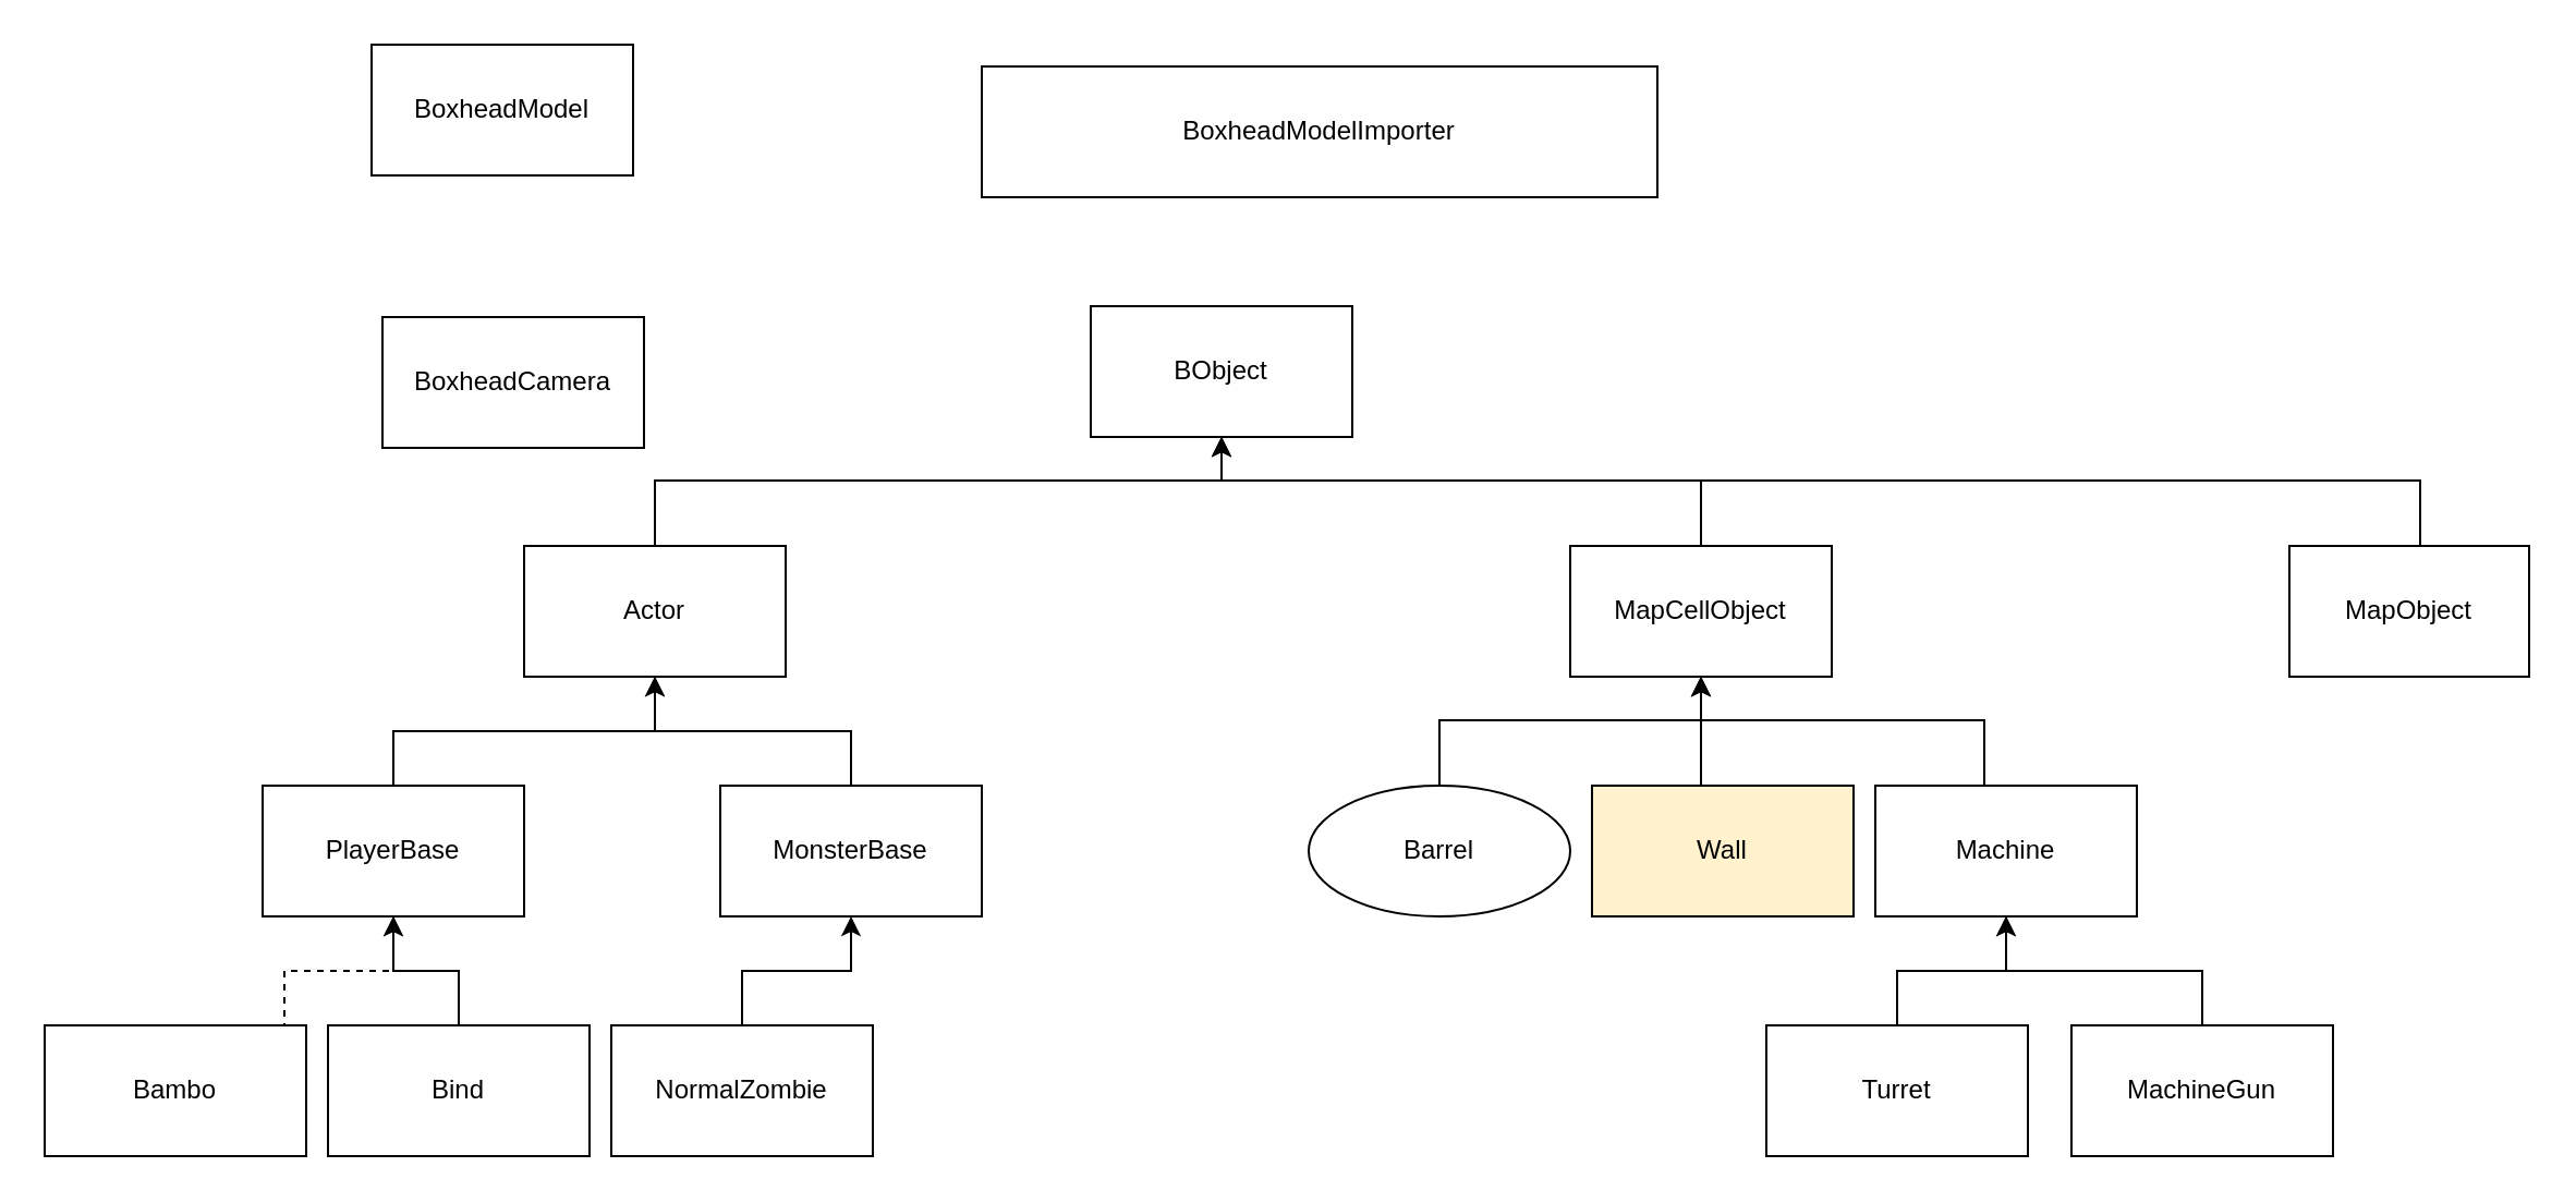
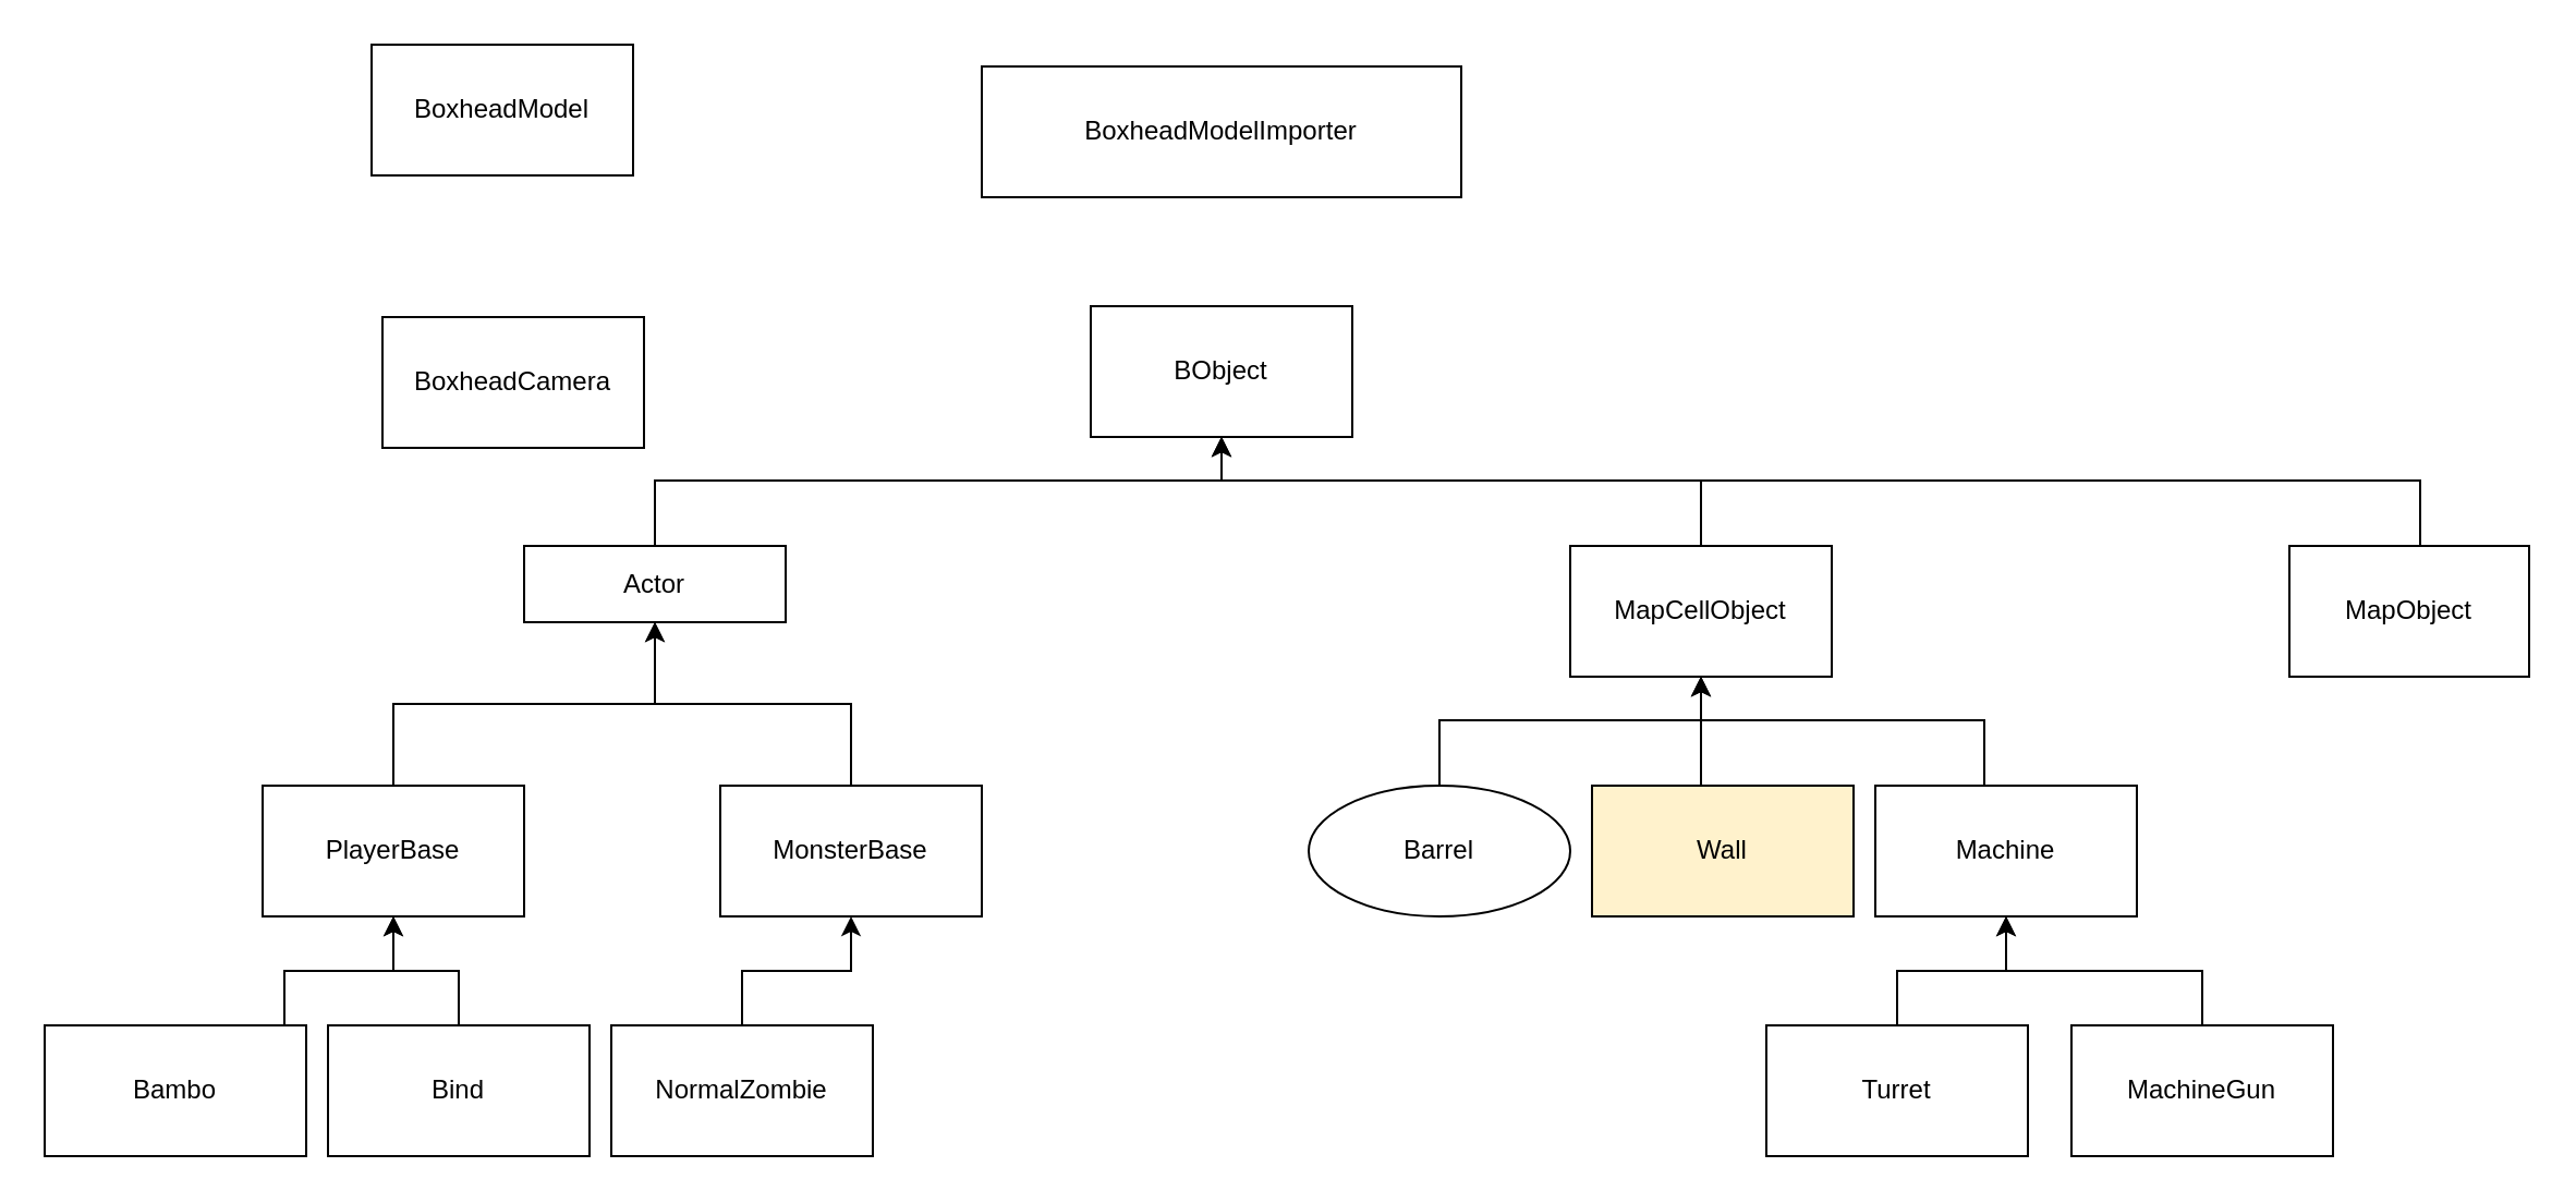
- <mxCell id="31" value="BoxheadModelImporter" style="rounded=0;whiteSpace=wrap;html=1;" vertex="1" parent="1"><mxGeometry x="450" y="30" width="310" height="60" as="geometry" /></mxCell>
+ <mxCell id="31" value="BoxheadModelImporter" style="rounded=0;whiteSpace=wrap;html=1;" vertex="1" parent="1"><mxGeometry x="450" y="30" width="220" height="60" as="geometry" /></mxCell>
- <mxCell id="4" value="Actor" style="rounded=0;whiteSpace=wrap;html=1;" parent="1" vertex="1"><mxGeometry x="240" y="250" width="120" height="60" as="geometry" /></mxCell>
+ <mxCell id="4" value="Actor" style="rounded=0;whiteSpace=wrap;html=1;" parent="1" vertex="1"><mxGeometry x="240" y="250" width="120" height="35" as="geometry" /></mxCell>
- <mxCell id="9" style="edgeStyle=orthogonalEdgeStyle;rounded=0;orthogonalLoop=1;jettySize=auto;html=1;exitX=0.5;exitY=0;exitDx=0;exitDy=0;entryX=0.5;entryY=1;entryDx=0;entryDy=0;dashed=1;" parent="1" source="10" target="6" edge="1"><mxGeometry relative="1" as="geometry"><Array as="points"><mxPoint x="130" y="470" /><mxPoint x="130" y="445" /><mxPoint x="180" y="445" /></Array></mxGeometry></mxCell>
+ <mxCell id="9" style="edgeStyle=orthogonalEdgeStyle;rounded=0;orthogonalLoop=1;jettySize=auto;html=1;exitX=0.5;exitY=0;exitDx=0;exitDy=0;entryX=0.5;entryY=1;entryDx=0;entryDy=0;" parent="1" source="10" target="6" edge="1"><mxGeometry relative="1" as="geometry"><Array as="points"><mxPoint x="130" y="470" /><mxPoint x="130" y="445" /><mxPoint x="180" y="445" /></Array></mxGeometry></mxCell>
